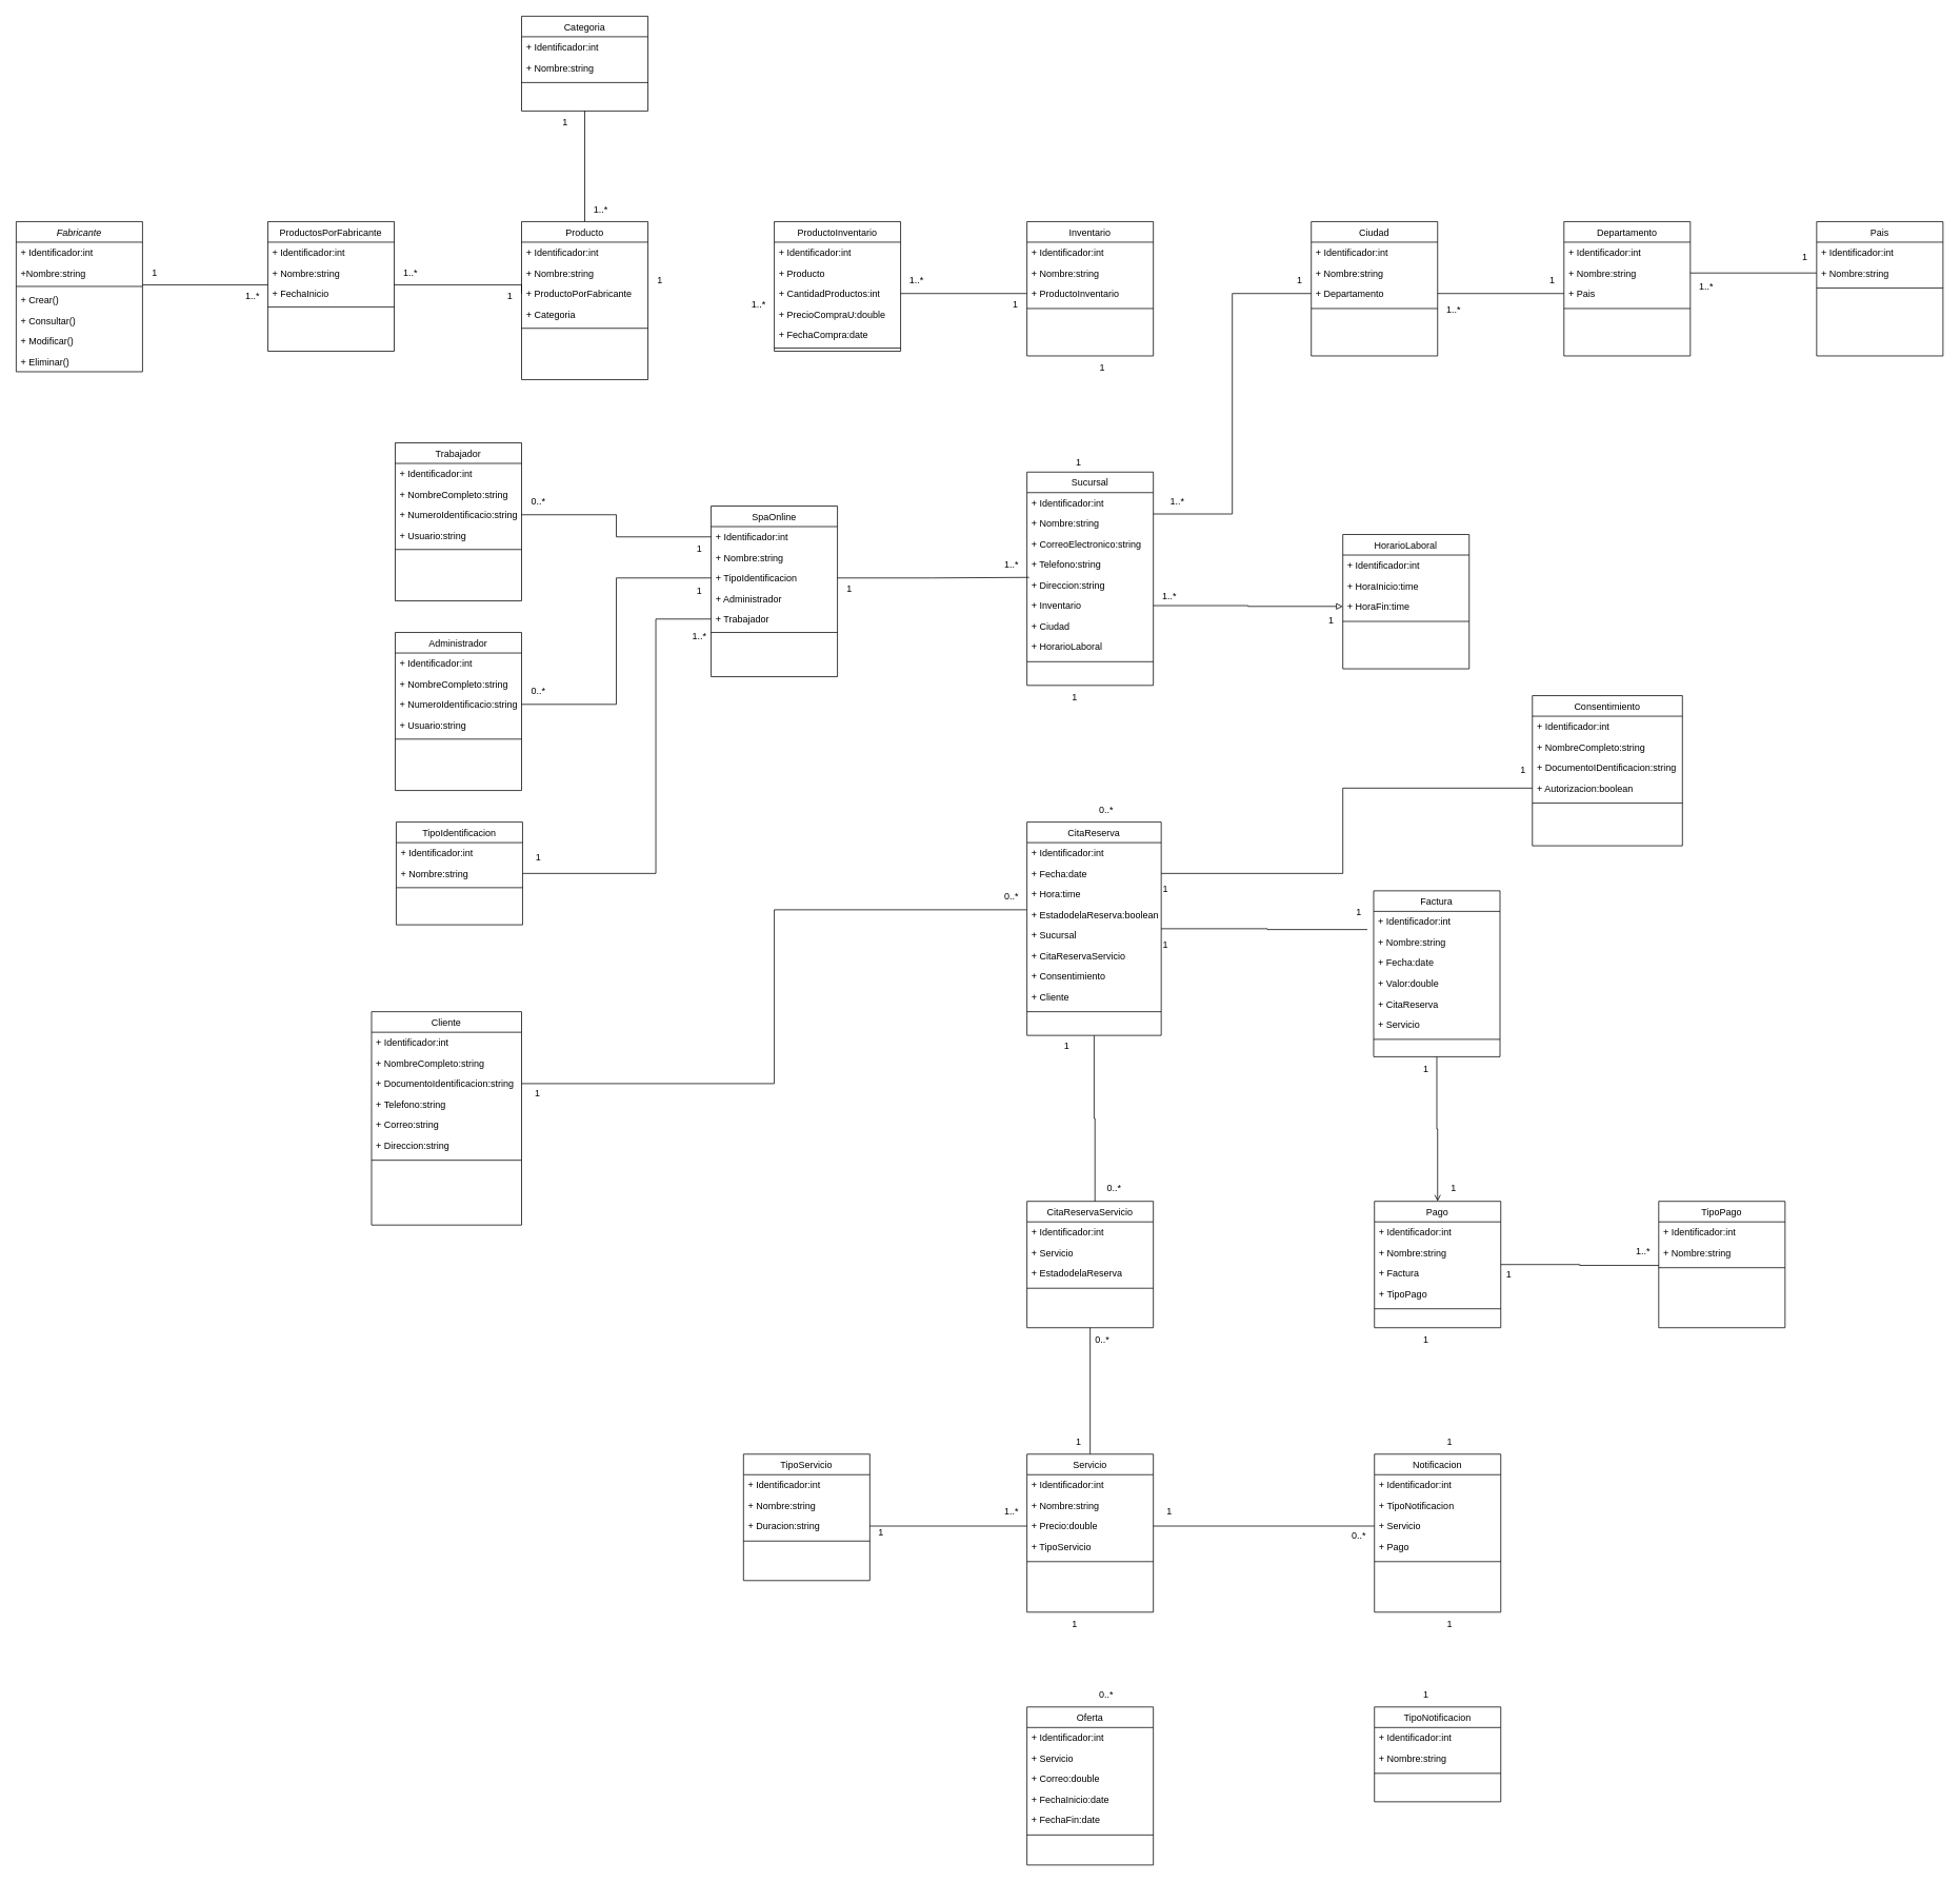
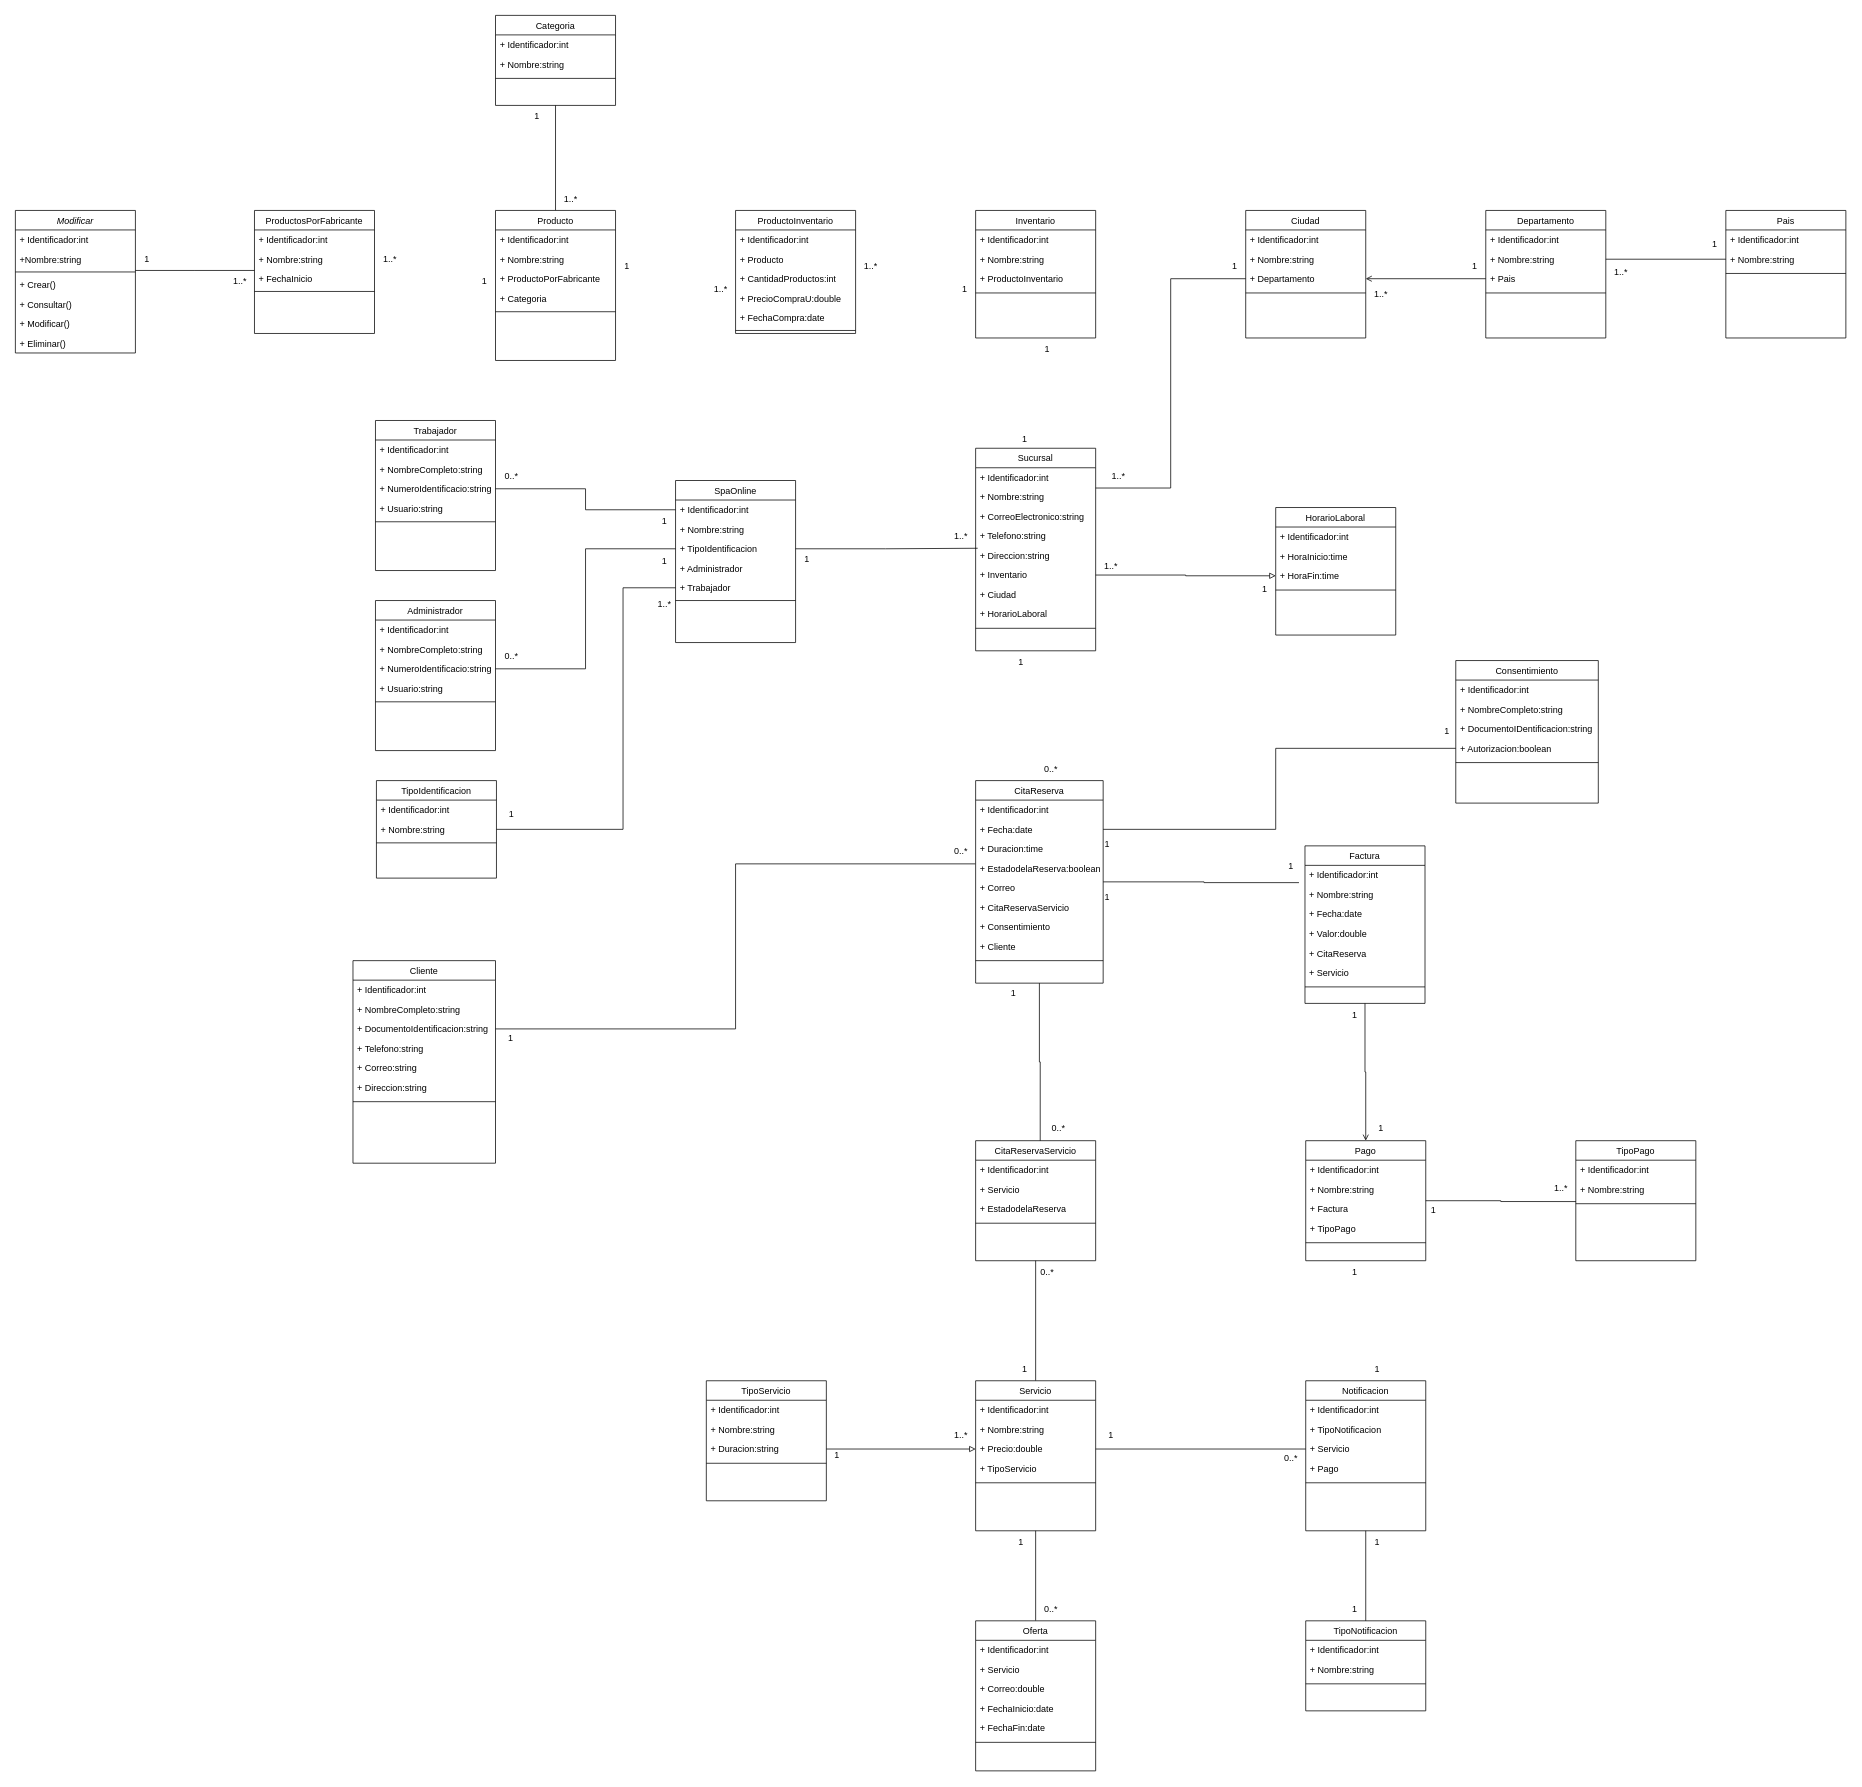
- <mxCell id="2" value="Fabricante" style="swimlane;fontStyle=2;align=center;verticalAlign=top;childLayout=stackLayout;horizontal=1;startSize=26;horizontalStack=0;resizeParent=1;resizeLast=0;collapsible=1;marginBottom=0;rounded=0;shadow=0;strokeWidth=1;" parent="1" vertex="1"><mxGeometry x="20" y="280" width="160" height="190" as="geometry"><mxRectangle x="230" y="140" width="160" height="26" as="alternateBounds" /></mxGeometry></mxCell>
+ <mxCell id="2" value="Modificar" style="swimlane;fontStyle=2;align=center;verticalAlign=top;childLayout=stackLayout;horizontal=1;startSize=26;horizontalStack=0;resizeParent=1;resizeLast=0;collapsible=1;marginBottom=0;rounded=0;shadow=0;strokeWidth=1;" parent="1" vertex="1"><mxGeometry x="20" y="280" width="160" height="190" as="geometry"><mxRectangle x="230" y="140" width="160" height="26" as="alternateBounds" /></mxGeometry></mxCell>
- <mxCell id="34" style="edgeStyle=orthogonalEdgeStyle;rounded=0;orthogonalLoop=1;jettySize=auto;html=1;entryX=0;entryY=0.5;entryDx=0;entryDy=0;endArrow=none;endFill=0;" edge="1" parent="1" source="24" target="14"><mxGeometry relative="1" as="geometry"><Array as="points"><mxPoint x="660" y="360" /></Array></mxGeometry></mxCell>
- <mxCell id="48" style="edgeStyle=orthogonalEdgeStyle;rounded=0;orthogonalLoop=1;jettySize=auto;html=1;endArrow=none;endFill=0;" edge="1" parent="1" source="30" target="46"><mxGeometry relative="1" as="geometry" /></mxCell>
- <mxCell id="78" style="edgeStyle=orthogonalEdgeStyle;rounded=0;orthogonalLoop=1;jettySize=auto;html=1;entryX=1;entryY=0.5;entryDx=0;entryDy=0;endArrow=none;endFill=0;" edge="1" parent="1" source="71" target="66"><mxGeometry relative="1" as="geometry" /></mxCell>
+ <mxCell id="78" style="edgeStyle=orthogonalEdgeStyle;rounded=0;orthogonalLoop=1;jettySize=auto;html=1;entryX=1;entryY=0.5;entryDx=0;entryDy=0;endArrow=open;endFill=0;" edge="1" parent="1" source="71" target="66"><mxGeometry relative="1" as="geometry" /></mxCell>
- <mxCell id="133" value="+ Hora:time" style="text;align=left;verticalAlign=top;spacingLeft=4;spacingRight=4;overflow=hidden;rotatable=0;points=[[0,0.5],[1,0.5]];portConstraint=eastwest;rounded=0;shadow=0;html=0;" vertex="1" parent="130"><mxGeometry y="78" width="170" height="26" as="geometry" /></mxCell>
+ <mxCell id="133" value="+ Duracion:time" style="text;align=left;verticalAlign=top;spacingLeft=4;spacingRight=4;overflow=hidden;rotatable=0;points=[[0,0.5],[1,0.5]];portConstraint=eastwest;rounded=0;shadow=0;html=0;" vertex="1" parent="130"><mxGeometry y="78" width="170" height="26" as="geometry" /></mxCell>
- <mxCell id="135" value="+ Sucursal" style="text;align=left;verticalAlign=top;spacingLeft=4;spacingRight=4;overflow=hidden;rotatable=0;points=[[0,0.5],[1,0.5]];portConstraint=eastwest;rounded=0;shadow=0;html=0;" vertex="1" parent="130"><mxGeometry y="130" width="170" height="26" as="geometry" /></mxCell>
+ <mxCell id="135" value="+ Correo" style="text;align=left;verticalAlign=top;spacingLeft=4;spacingRight=4;overflow=hidden;rotatable=0;points=[[0,0.5],[1,0.5]];portConstraint=eastwest;rounded=0;shadow=0;html=0;" vertex="1" parent="130"><mxGeometry y="130" width="170" height="26" as="geometry" /></mxCell>
- <mxCell id="191" style="edgeStyle=orthogonalEdgeStyle;rounded=0;orthogonalLoop=1;jettySize=auto;html=1;entryX=0;entryY=0.5;entryDx=0;entryDy=0;endArrow=none;endFill=0;" edge="1" parent="1" source="182" target="174"><mxGeometry relative="1" as="geometry" /></mxCell>
+ <mxCell id="191" style="edgeStyle=orthogonalEdgeStyle;rounded=0;orthogonalLoop=1;jettySize=auto;html=1;entryX=0;entryY=0.5;entryDx=0;entryDy=0;endArrow=block;endFill=0;" edge="1" parent="1" source="182" target="174"><mxGeometry relative="1" as="geometry" /></mxCell>
+ <mxCell id="170" style="edgeStyle=orthogonalEdgeStyle;rounded=0;orthogonalLoop=1;jettySize=auto;html=1;entryX=0.5;entryY=0;entryDx=0;entryDy=0;endArrow=none;endFill=0;" edge="1" parent="1" source="171" target="184"><mxGeometry relative="1" as="geometry" /></mxCell>
+ <mxCell id="200" style="edgeStyle=orthogonalEdgeStyle;rounded=0;orthogonalLoop=1;jettySize=auto;html=1;entryX=0.5;entryY=0;entryDx=0;entryDy=0;endArrow=none;endFill=0;" edge="1" parent="1" source="201" target="196"><mxGeometry relative="1" as="geometry" /></mxCell>
